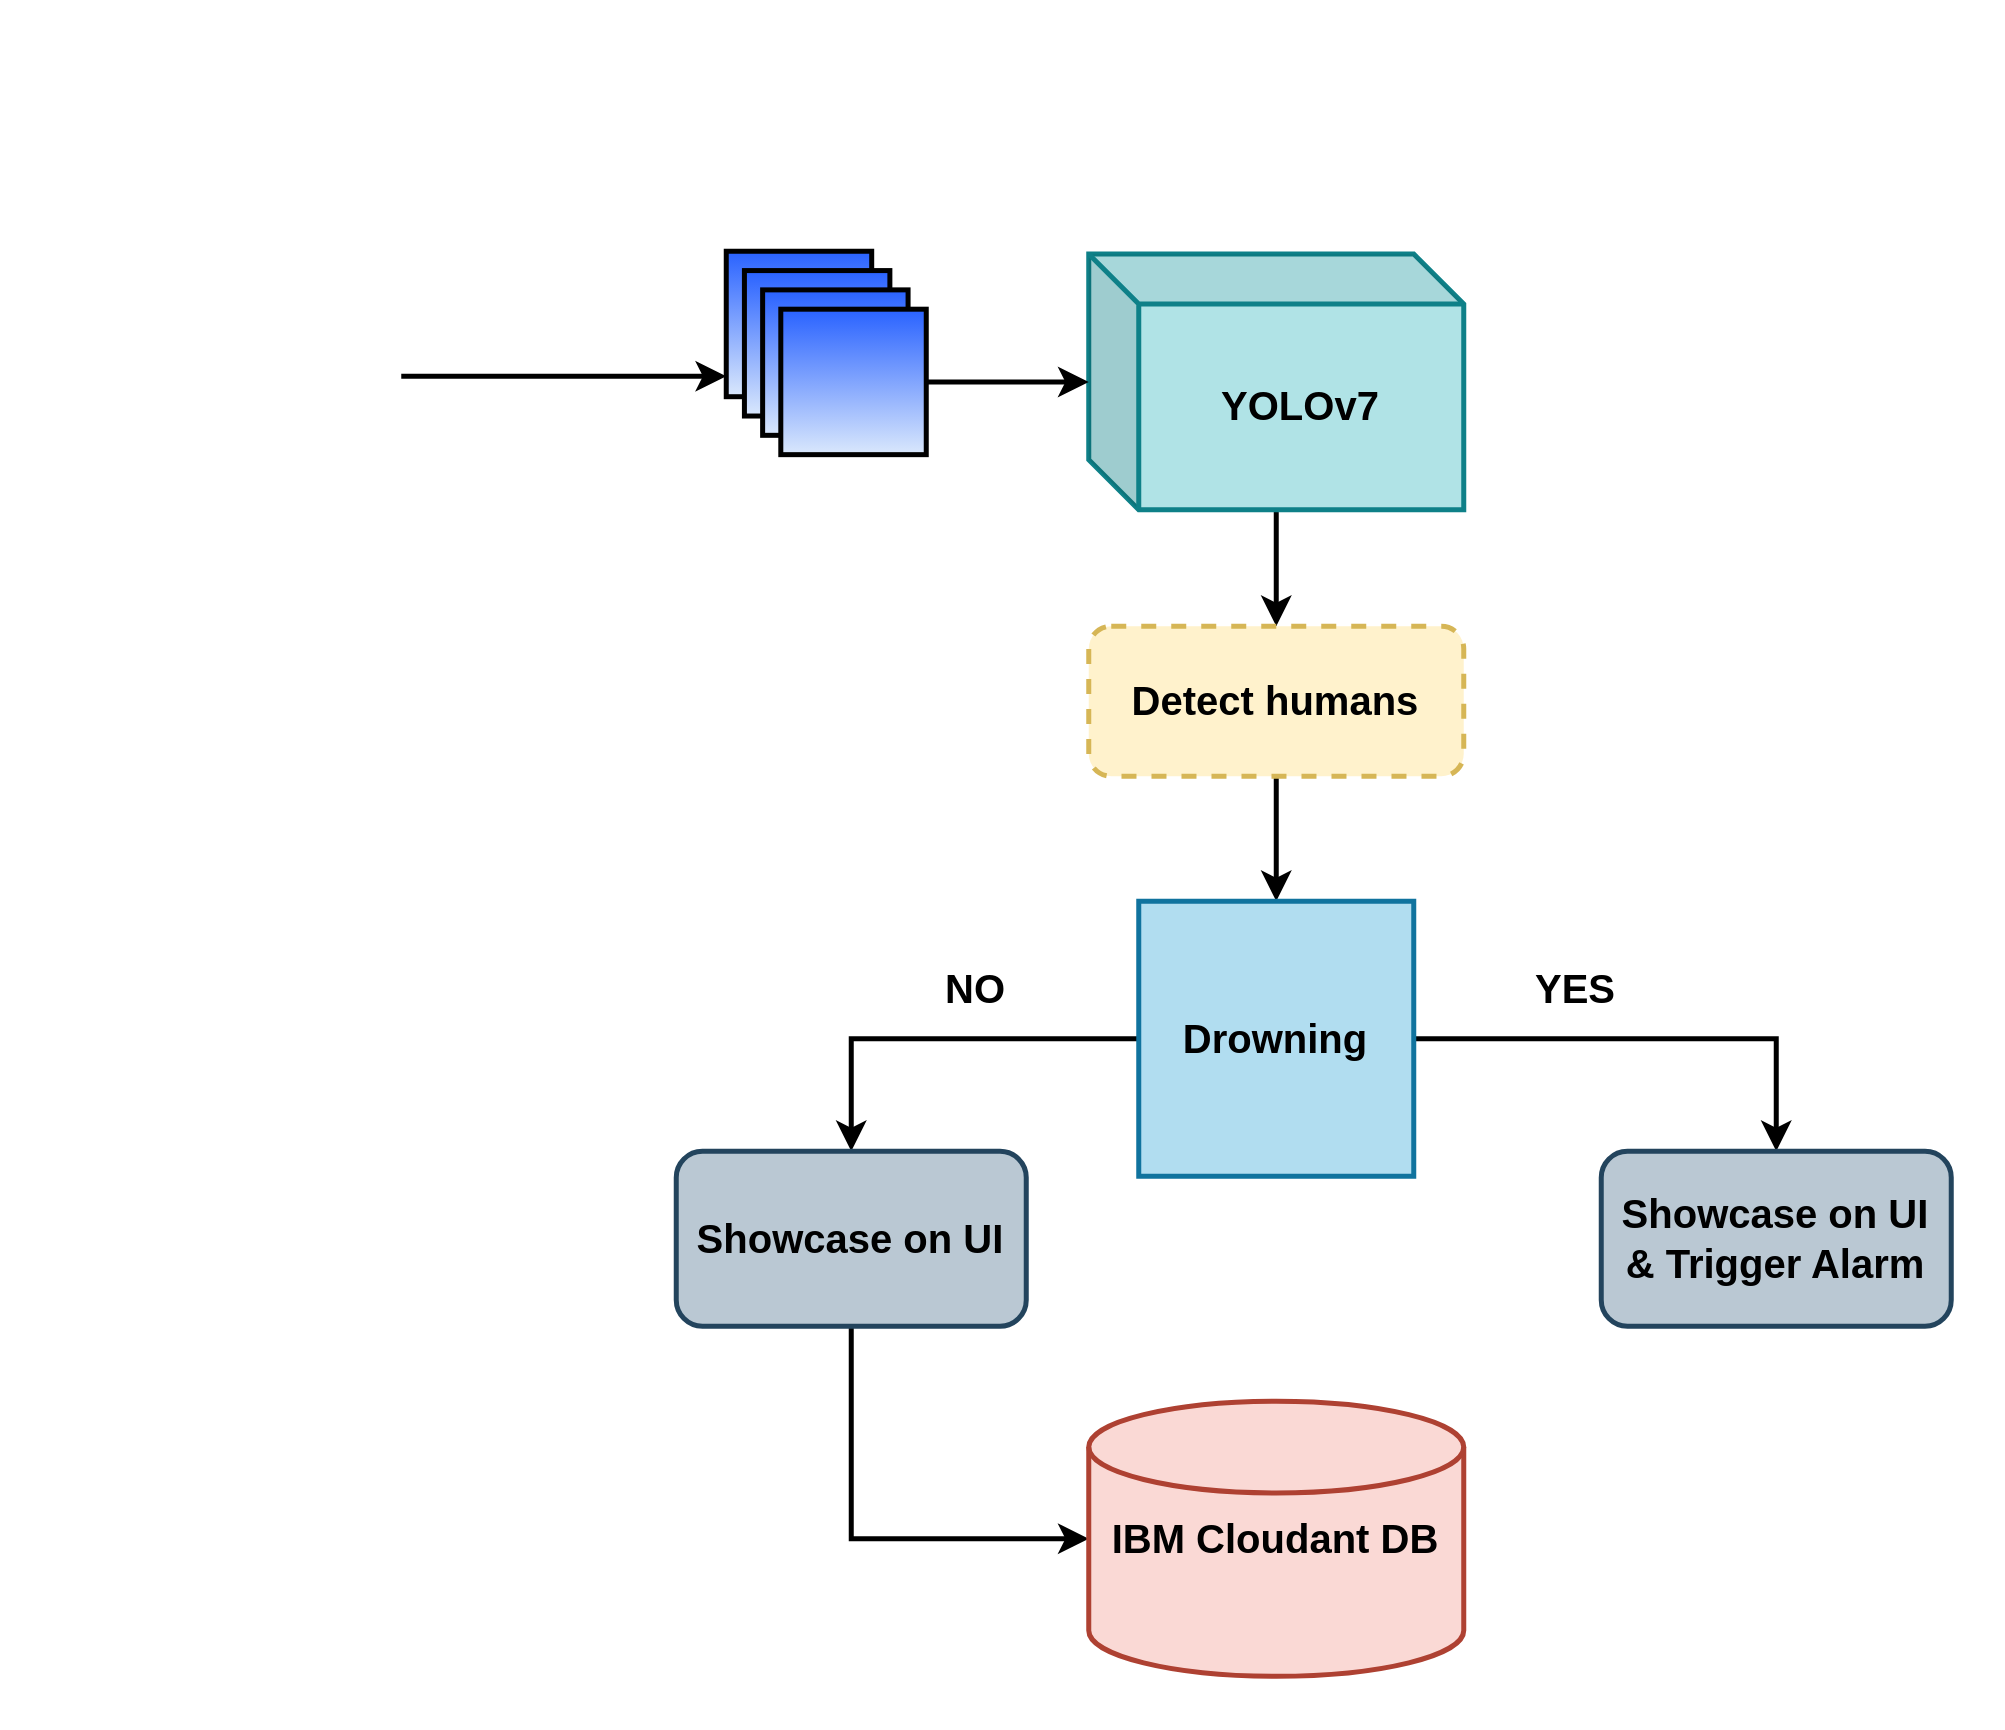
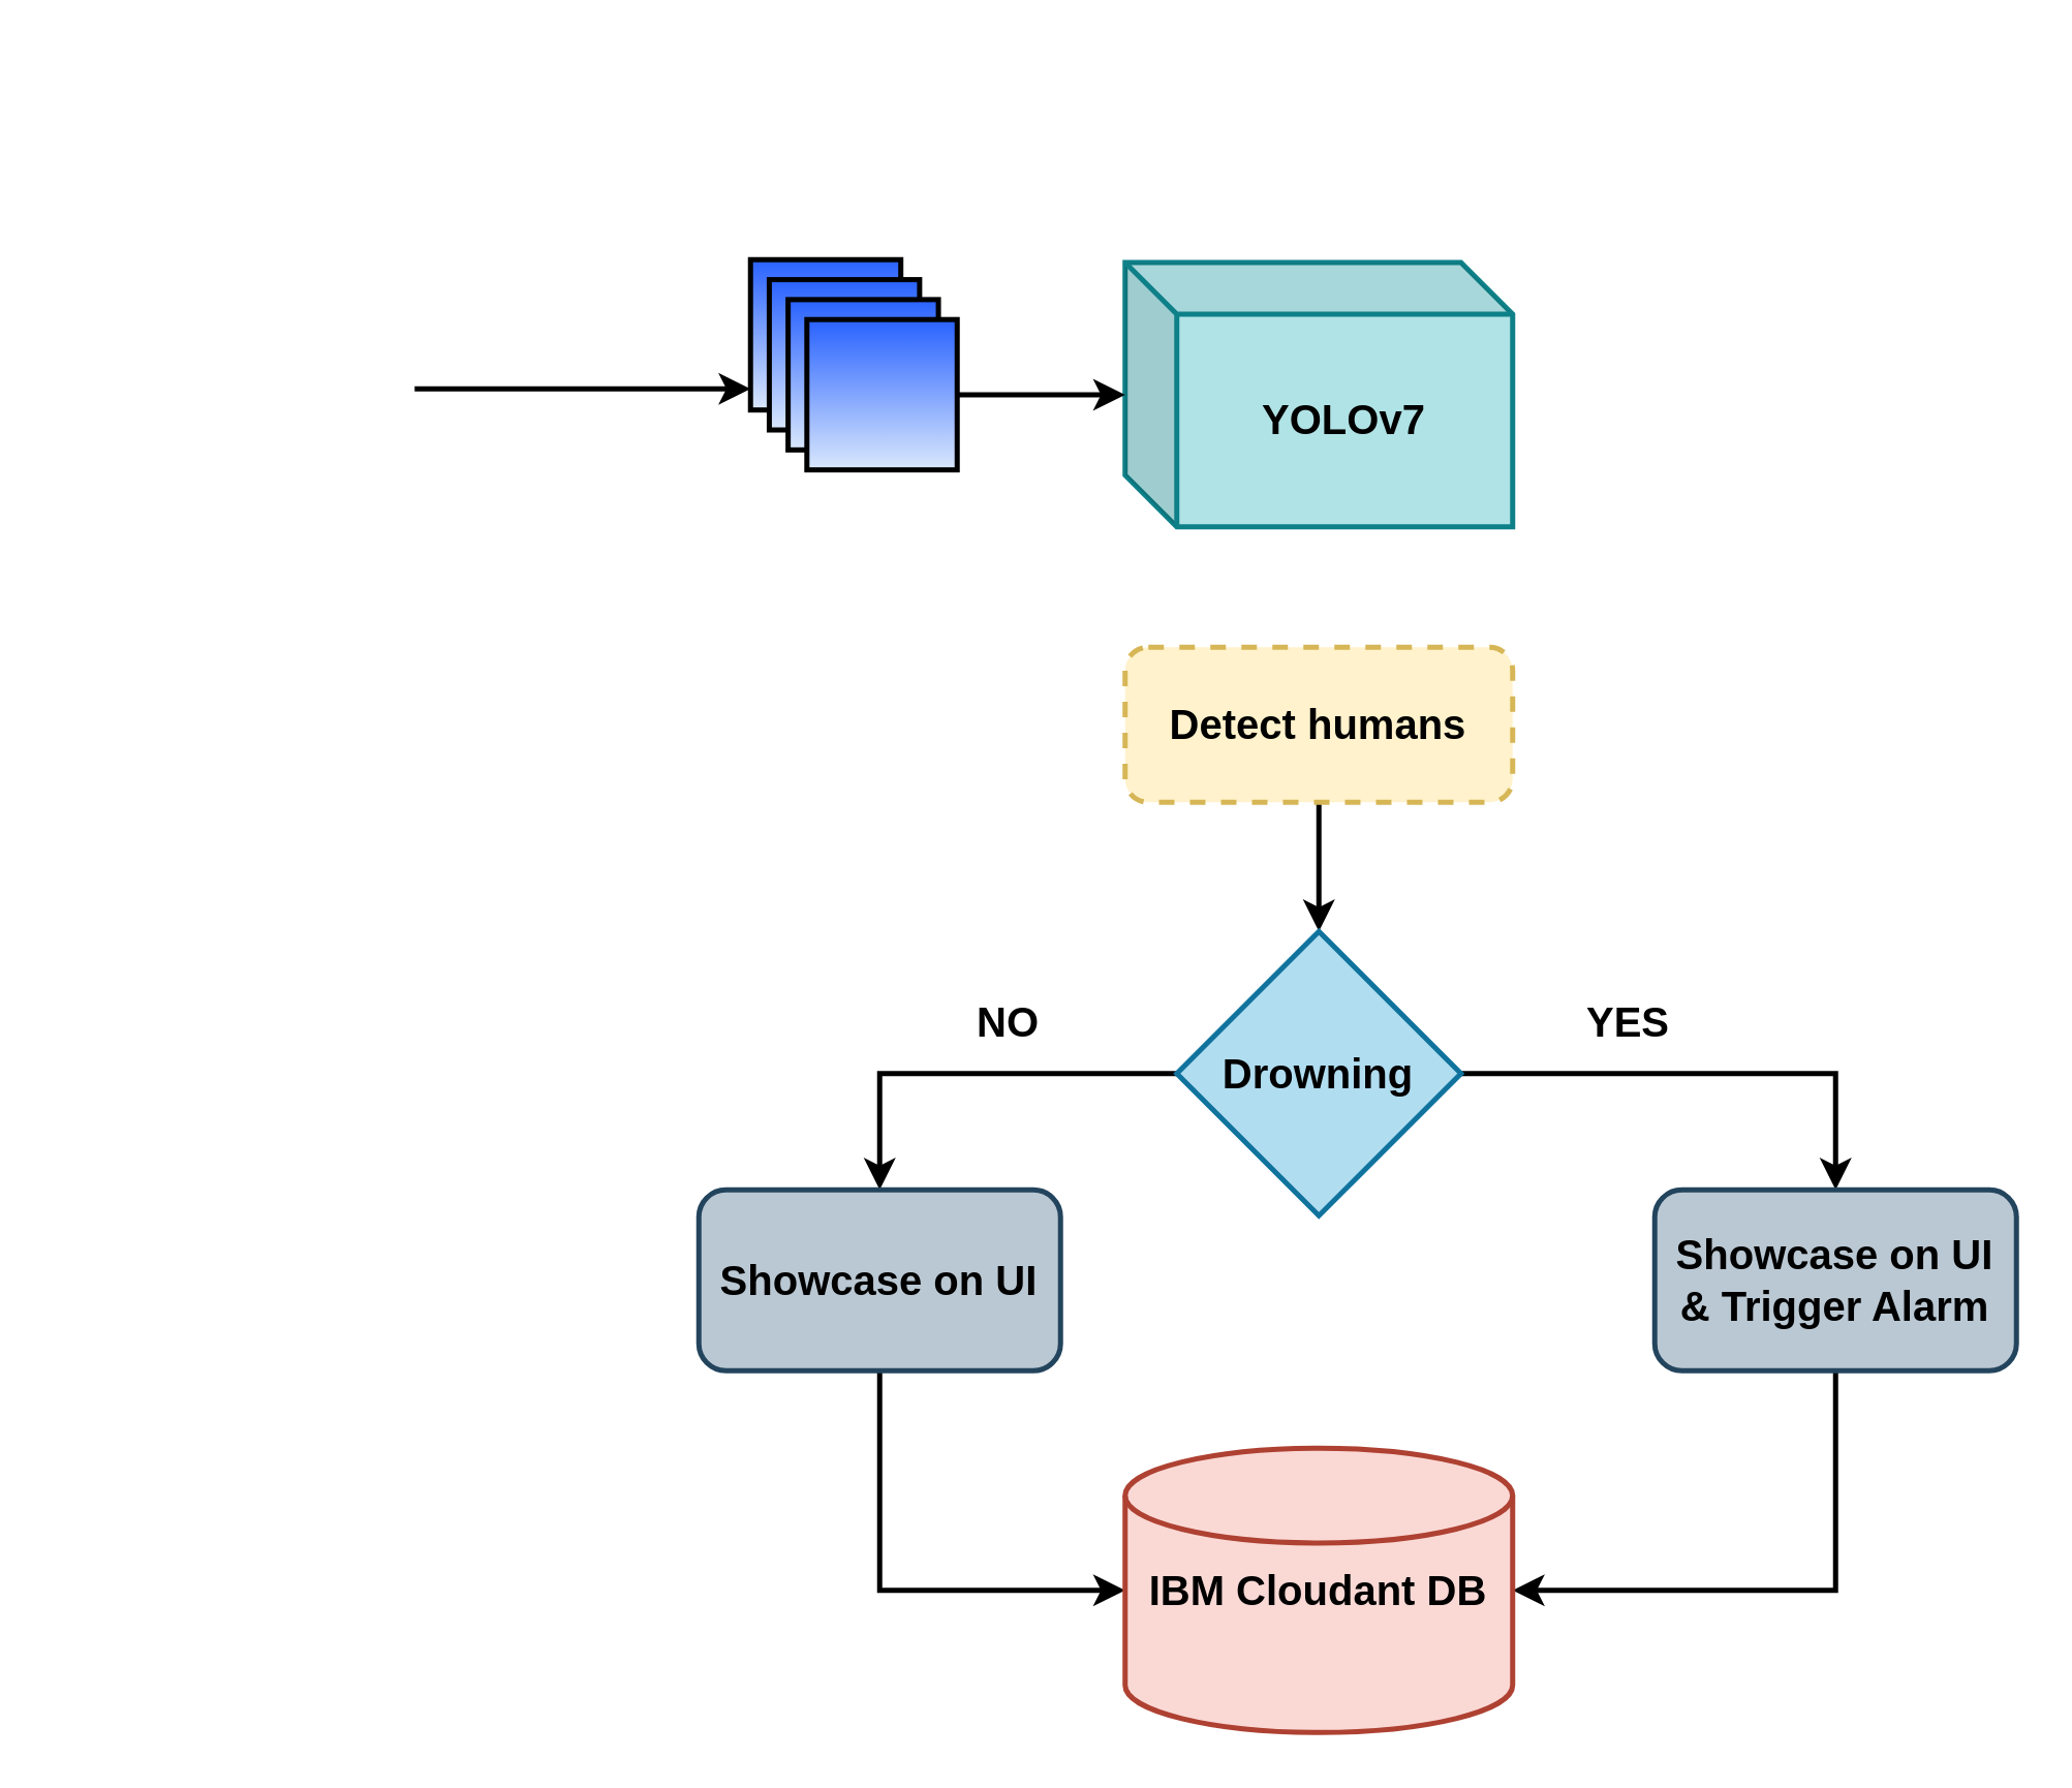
- <mxCell id="2" value="" style="edgeStyle=orthogonalEdgeStyle;rounded=0;orthogonalLoop=1;jettySize=auto;html=1;fontSize=16;strokeWidth=2;" edge="1" parent="1" source="3" target="14"><mxGeometry relative="1" as="geometry" /></mxCell>
- <mxCell id="17" value="&lt;b&gt;Drowning&lt;/b&gt;" style="whiteSpace=wrap;html=1;strokeWidth=2;fontSize=16;fillColor=#b1ddf0;strokeColor=#10739e;rounded=0;" vertex="1" parent="1"><mxGeometry x="455" y="360" width="110" height="110" as="geometry" /></mxCell>
+ <mxCell id="17" value="&lt;b&gt;Drowning&lt;/b&gt;" style="rhombus;whiteSpace=wrap;html=1;strokeWidth=2;fontSize=16;fillColor=#b1ddf0;strokeColor=#10739e;" vertex="1" parent="1"><mxGeometry x="455" y="360" width="110" height="110" as="geometry" /></mxCell>
+ <mxCell id="20" style="edgeStyle=orthogonalEdgeStyle;rounded=0;orthogonalLoop=1;jettySize=auto;html=1;entryX=1;entryY=0.5;entryDx=0;entryDy=0;entryPerimeter=0;fontSize=16;exitX=0.5;exitY=1;exitDx=0;exitDy=0;strokeWidth=2;" edge="1" parent="1" source="21" target="24"><mxGeometry relative="1" as="geometry" /></mxCell>
